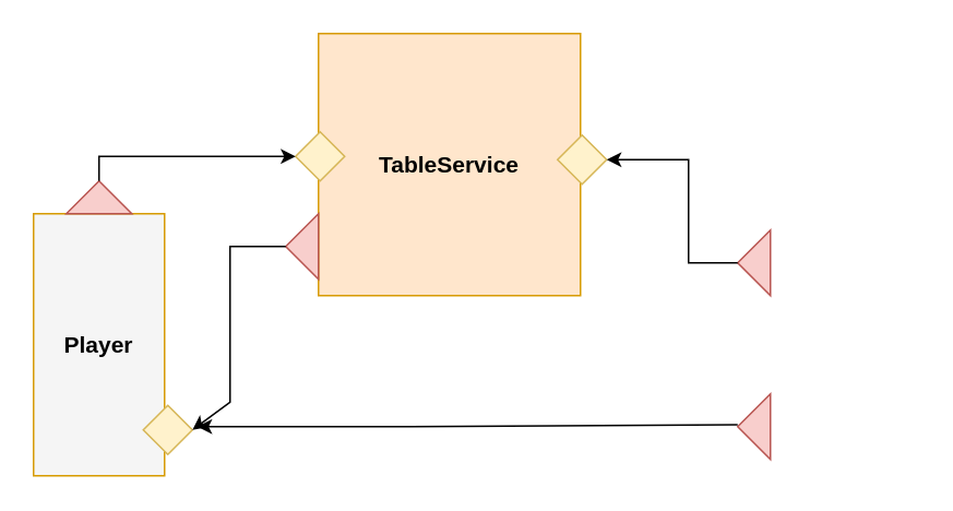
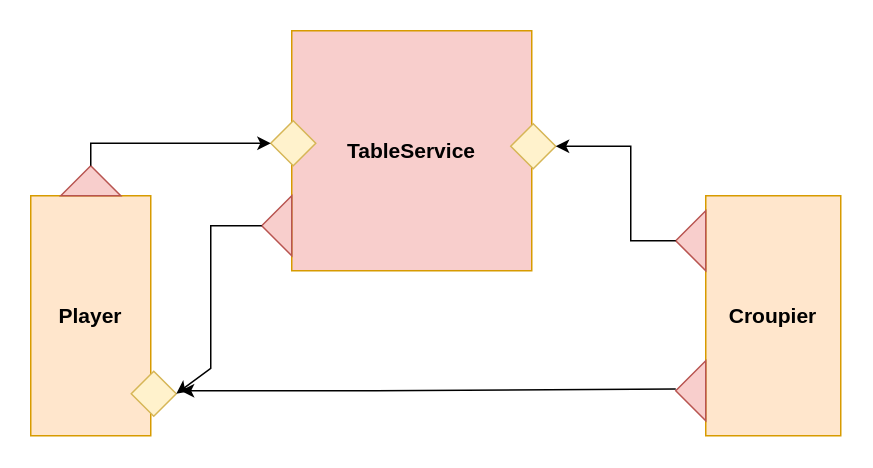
- <mxCell id="2" value="&lt;b&gt;&lt;font style=&quot;font-size: 14px;&quot;&gt;TableService&lt;/font&gt;&lt;/b&gt;" style="whiteSpace=wrap;html=1;aspect=fixed;fillColor=#ffe6cc;strokeColor=#d79b00;" parent="1" vertex="1"><mxGeometry x="194" y="20" width="160" height="160" as="geometry" /></mxCell>
+ <mxCell id="2" value="&lt;b&gt;&lt;font style=&quot;font-size: 14px;&quot;&gt;TableService&lt;/font&gt;&lt;/b&gt;" style="whiteSpace=wrap;html=1;aspect=fixed;fillColor=#f8cecc;strokeColor=#d79b00;" parent="1" vertex="1"><mxGeometry x="194" y="20" width="160" height="160" as="geometry" /></mxCell>
- <mxCell id="3" value="&lt;b&gt;&lt;font style=&quot;font-size: 14px;&quot;&gt;Player&lt;/font&gt;&lt;/b&gt;" style="rounded=0;whiteSpace=wrap;html=1;fillColor=#f5f5f5;strokeColor=#d79b00;" parent="1" vertex="1"><mxGeometry x="20" y="130" width="80" height="160" as="geometry" /></mxCell>
+ <mxCell id="3" value="&lt;b&gt;&lt;font style=&quot;font-size: 14px;&quot;&gt;Player&lt;/font&gt;&lt;/b&gt;" style="rounded=0;whiteSpace=wrap;html=1;fillColor=#ffe6cc;strokeColor=#d79b00;" parent="1" vertex="1"><mxGeometry x="20" y="130" width="80" height="160" as="geometry" /></mxCell>
+ <mxCell id="4" value="&lt;b&gt;&lt;font style=&quot;font-size: 14px;&quot;&gt;Croupier&lt;/font&gt;&lt;/b&gt;" style="rounded=0;whiteSpace=wrap;html=1;fillColor=#ffe6cc;strokeColor=#d79b00;" parent="1" vertex="1"><mxGeometry x="470" y="130" width="90" height="160" as="geometry" /></mxCell>
